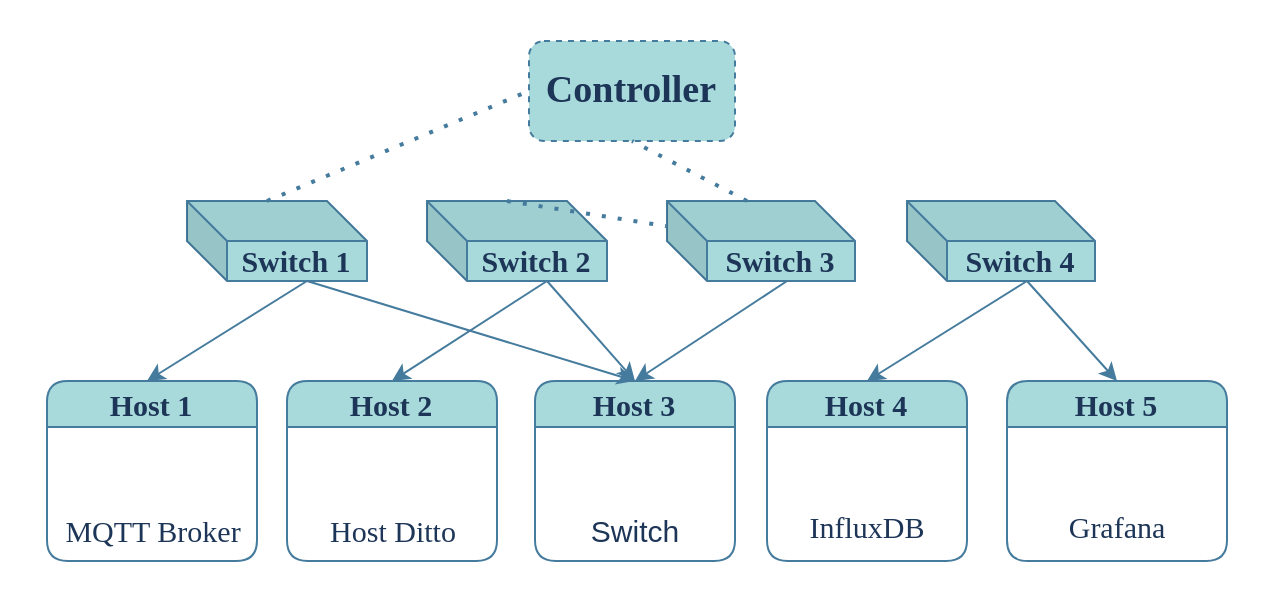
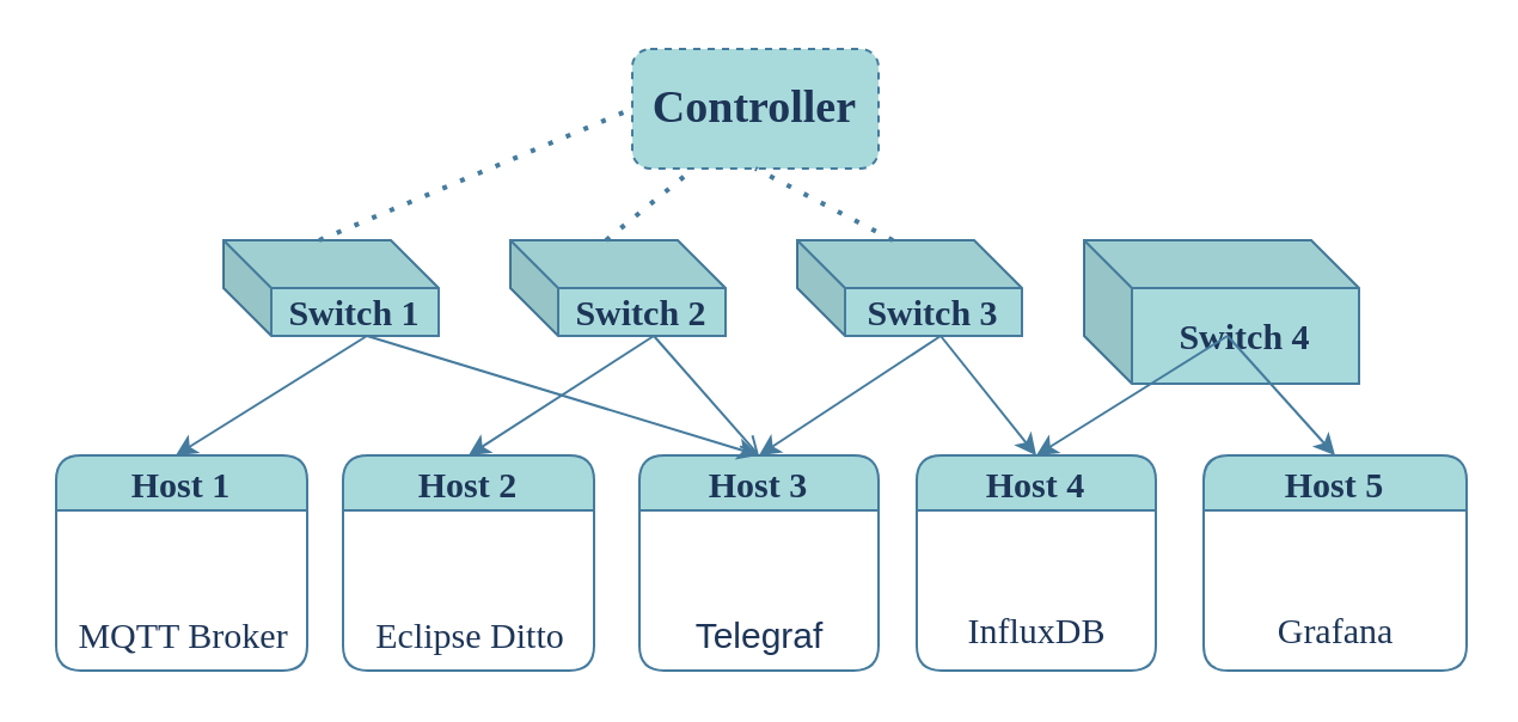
- <mxCell id="23" value="" style="endArrow=none;dashed=1;html=1;dashPattern=1 3;strokeWidth=2;rounded=1;exitX=0;exitY=0;exitDx=40;exitDy=0;exitPerimeter=0;labelBackgroundColor=none;strokeColor=#457B9D;fontColor=default;" parent="1" source="19" target="20" edge="1"><mxGeometry width="50" height="50" relative="1" as="geometry"><mxPoint x="303" y="60" as="sourcePoint" /><mxPoint x="453" y="-30" as="targetPoint" /></mxGeometry></mxCell>
+ <mxCell id="23" value="" style="endArrow=none;dashed=1;html=1;dashPattern=1 3;strokeWidth=2;rounded=1;entryX=0.25;entryY=1;entryDx=0;entryDy=0;exitX=0;exitY=0;exitDx=40;exitDy=0;exitPerimeter=0;labelBackgroundColor=none;strokeColor=#457B9D;fontColor=default;" parent="1" source="19" target="5" edge="1"><mxGeometry width="50" height="50" relative="1" as="geometry"><mxPoint x="303" y="60" as="sourcePoint" /><mxPoint x="453" y="-30" as="targetPoint" /></mxGeometry></mxCell>
- <mxCell id="21" value="&lt;font face=&quot;Times New Roman&quot; style=&quot;font-size: 15px;&quot;&gt;&lt;b&gt;Switch 4&lt;/b&gt;&lt;/font&gt;" style="shape=cube;whiteSpace=wrap;html=1;boundedLbl=1;backgroundOutline=1;darkOpacity=0.05;darkOpacity2=0.1;labelBackgroundColor=none;fillColor=#A8DADC;strokeColor=#457B9D;fontColor=#1D3557;rounded=1;" parent="1" vertex="1"><mxGeometry x="453" y="100" width="94" height="40" as="geometry" /></mxCell>
+ <mxCell id="21" value="&lt;font face=&quot;Times New Roman&quot; style=&quot;font-size: 15px;&quot;&gt;&lt;b&gt;Switch 4&lt;/b&gt;&lt;/font&gt;" style="shape=cube;whiteSpace=wrap;html=1;boundedLbl=1;backgroundOutline=1;darkOpacity=0.05;darkOpacity2=0.1;labelBackgroundColor=none;fillColor=#A8DADC;strokeColor=#457B9D;fontColor=#1D3557;rounded=1;" parent="1" vertex="1"><mxGeometry x="453" y="100" width="115" height="60" as="geometry" /></mxCell>
+ <mxCell id="29" value="" style="endArrow=classic;html=1;rounded=1;exitX=0;exitY=0;exitDx=60;exitDy=40;exitPerimeter=0;entryX=0.5;entryY=0;entryDx=0;entryDy=0;labelBackgroundColor=none;strokeColor=#457B9D;fontColor=default;" parent="1" source="20" target="12" edge="1"><mxGeometry width="50" height="50" relative="1" as="geometry"><mxPoint x="383" y="170" as="sourcePoint" /><mxPoint x="523" y="160" as="targetPoint" /></mxGeometry></mxCell>
- <mxCell id="32" value="" style="endArrow=classic;html=1;rounded=1;exitX=0;exitY=0;exitDx=60;exitDy=40;exitPerimeter=0;labelBackgroundColor=none;strokeColor=#457B9D;fontColor=default;entryX=0.5;entryY=0;entryDx=0;entryDy=0;" parent="1" source="19" target="9" edge="1"><mxGeometry width="50" height="50" relative="1" as="geometry"><mxPoint x="323" y="110" as="sourcePoint" /><mxPoint x="317" y="190" as="targetPoint" /></mxGeometry></mxCell>
+ <mxCell id="32" value="" style="endArrow=open;html=1;rounded=1;exitX=0;exitY=0;exitDx=60;exitDy=40;exitPerimeter=0;labelBackgroundColor=none;strokeColor=#457B9D;fontColor=default;entryX=0.5;entryY=0;entryDx=0;entryDy=0;" parent="1" source="19" target="9" edge="1"><mxGeometry width="50" height="50" relative="1" as="geometry"><mxPoint x="323" y="110" as="sourcePoint" /><mxPoint x="317" y="190" as="targetPoint" /></mxGeometry></mxCell>
- <mxCell id="7" value="&lt;font face=&quot;Times New Roman&quot; style=&quot;font-size: 15px;&quot;&gt;Host Ditto&lt;/font&gt;" style="text;html=1;align=center;verticalAlign=middle;resizable=0;points=[];autosize=1;strokeColor=none;fillColor=none;labelBackgroundColor=none;fontColor=#1D3557;rounded=1;" parent="6" vertex="1"><mxGeometry x="2.5" y="60" width="100" height="30" as="geometry" /></mxCell>
+ <mxCell id="7" value="&lt;font face=&quot;Times New Roman&quot; style=&quot;font-size: 15px;&quot;&gt;Eclipse Ditto&lt;/font&gt;" style="text;html=1;align=center;verticalAlign=middle;resizable=0;points=[];autosize=1;strokeColor=none;fillColor=none;labelBackgroundColor=none;fontColor=#1D3557;rounded=1;" parent="6" vertex="1"><mxGeometry x="2.5" y="60" width="100" height="30" as="geometry" /></mxCell>
- <mxCell id="10" value="&lt;font style=&quot;font-size: 15px;&quot;&gt;Switch&lt;/font&gt;" style="text;html=1;align=center;verticalAlign=middle;resizable=0;points=[];autosize=1;strokeColor=none;fillColor=none;labelBackgroundColor=none;fontColor=#1D3557;rounded=1;" parent="9" vertex="1"><mxGeometry x="10" y="60" width="80" height="30" as="geometry" /></mxCell>
+ <mxCell id="10" value="&lt;font style=&quot;font-size: 15px;&quot;&gt;Telegraf&lt;/font&gt;" style="text;html=1;align=center;verticalAlign=middle;resizable=0;points=[];autosize=1;strokeColor=none;fillColor=none;labelBackgroundColor=none;fontColor=#1D3557;rounded=1;" parent="9" vertex="1"><mxGeometry x="10" y="60" width="80" height="30" as="geometry" /></mxCell>
